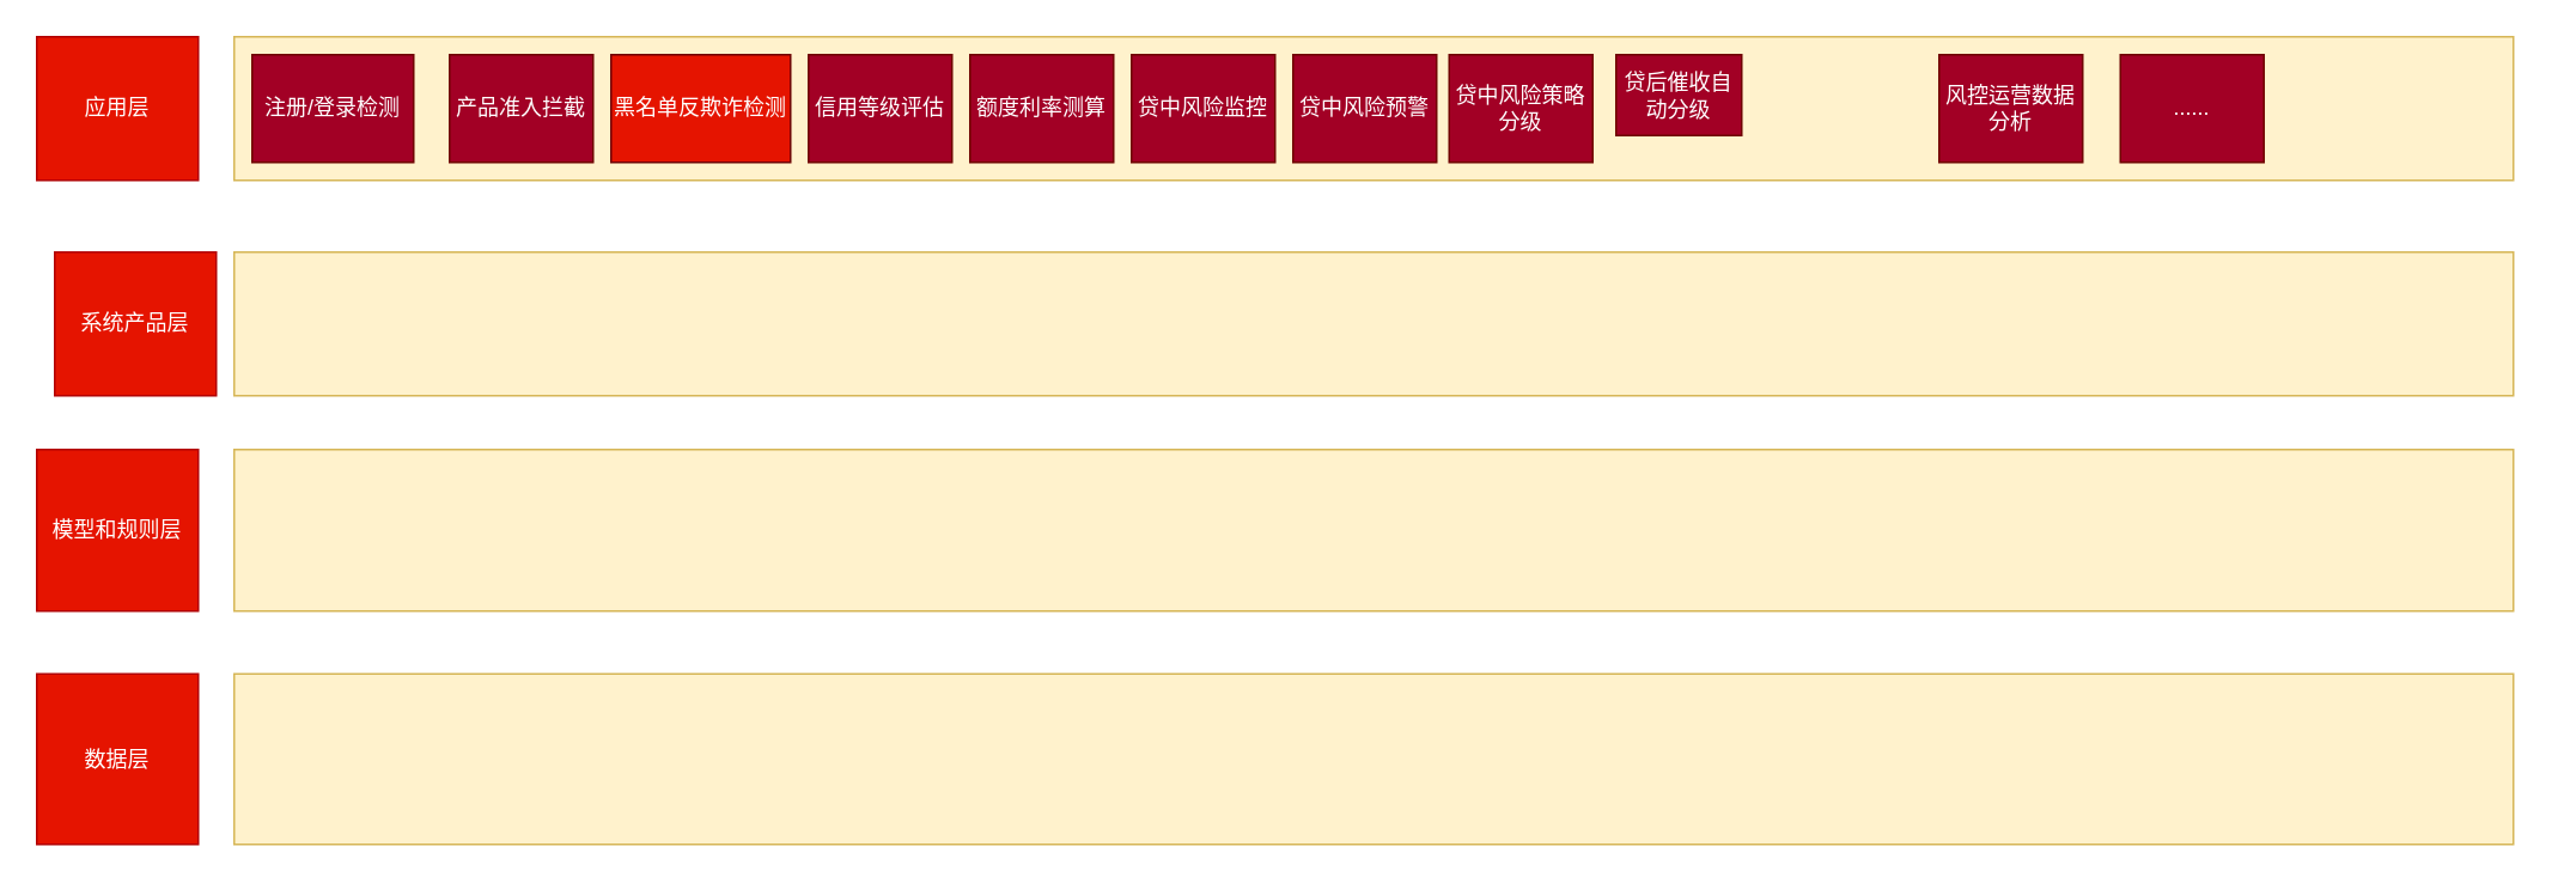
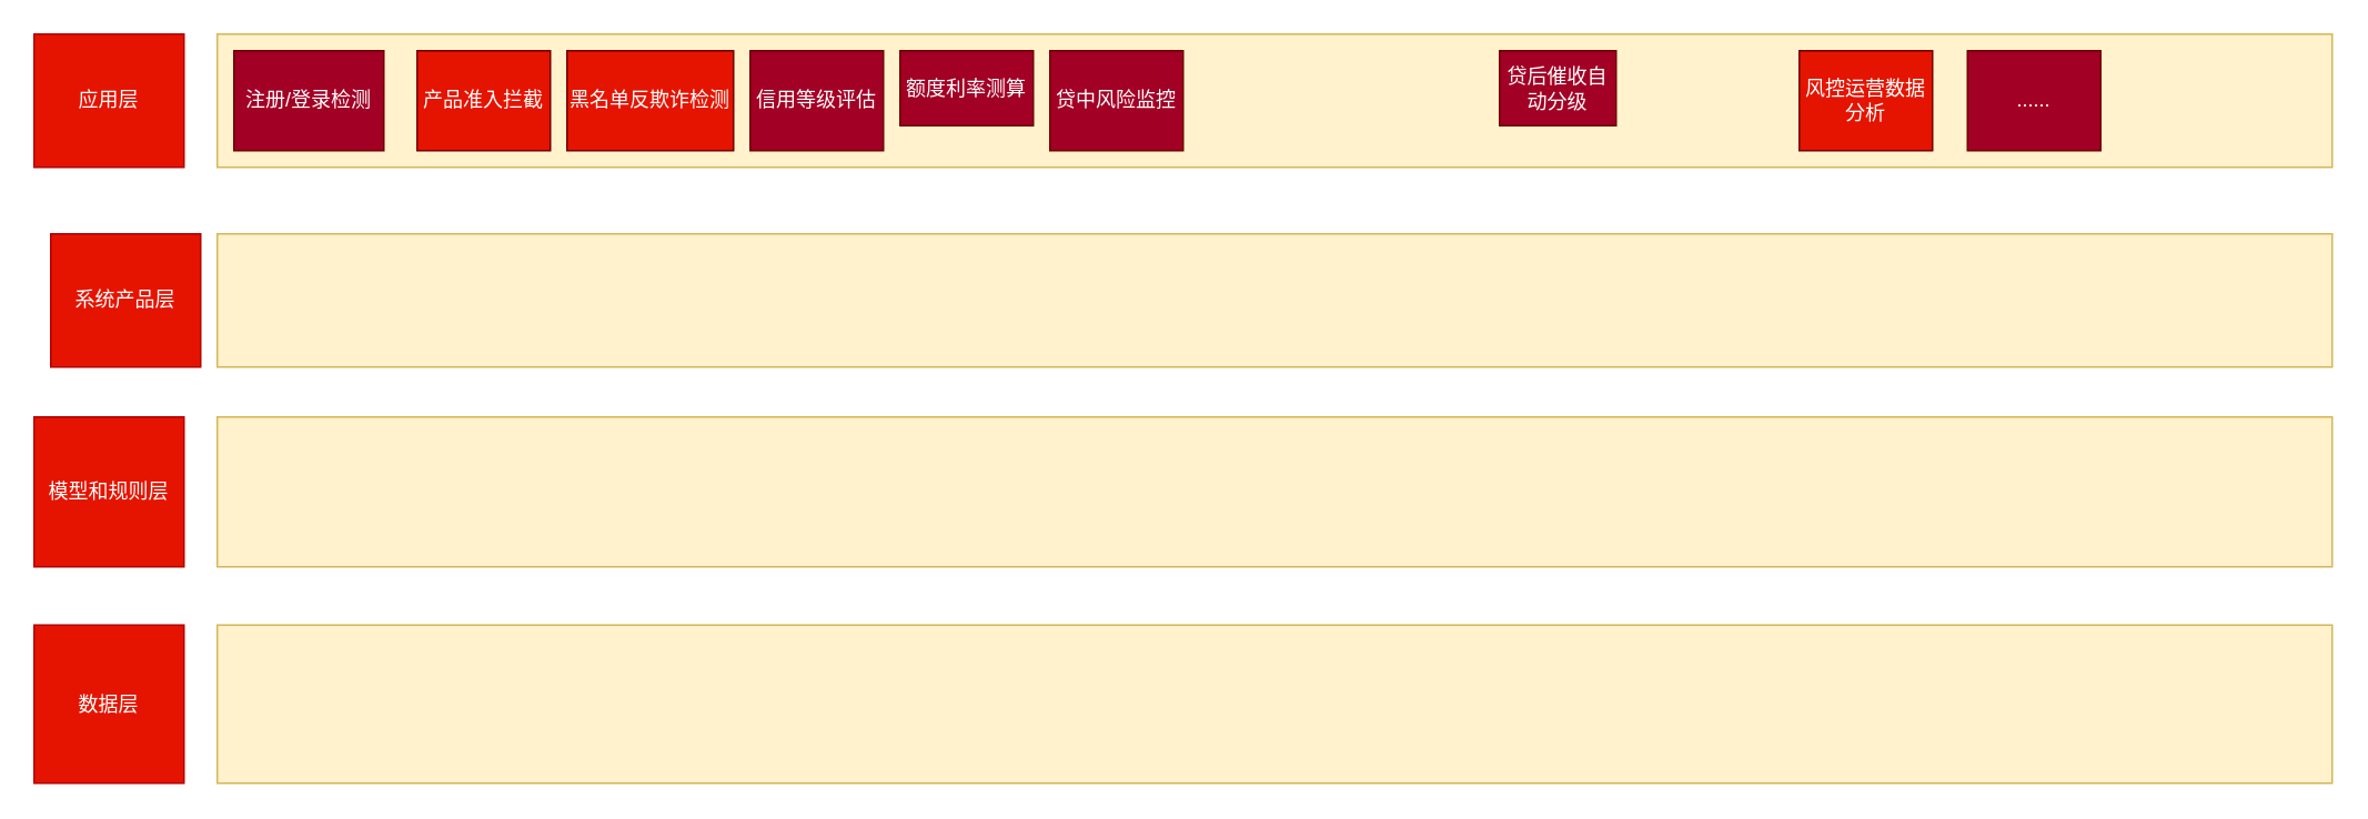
- <mxCell id="11" value="产品准入拦截" style="rounded=0;whiteSpace=wrap;html=1;fillColor=#a20025;strokeColor=#6F0000;fontColor=#ffffff;" vertex="1" parent="1"><mxGeometry x="250" y="30" width="80" height="60" as="geometry" /></mxCell>
+ <mxCell id="11" value="产品准入拦截" style="rounded=0;whiteSpace=wrap;html=1;fillColor=#e51400;strokeColor=#6F0000;fontColor=#ffffff;" vertex="1" parent="1"><mxGeometry x="250" y="30" width="80" height="60" as="geometry" /></mxCell>
- <mxCell id="14" value="额度利率测算" style="rounded=0;whiteSpace=wrap;html=1;fillColor=#a20025;strokeColor=#6F0000;fontColor=#ffffff;" vertex="1" parent="1"><mxGeometry x="540" y="30" width="80" height="60" as="geometry" /></mxCell>
+ <mxCell id="14" value="额度利率测算" style="rounded=0;whiteSpace=wrap;html=1;fillColor=#a20025;strokeColor=#6F0000;fontColor=#ffffff;" vertex="1" parent="1"><mxGeometry x="540" y="30" width="80" height="45" as="geometry" /></mxCell>
- <mxCell id="16" value="贷中风险预警" style="rounded=0;whiteSpace=wrap;html=1;fillColor=#a20025;strokeColor=#6F0000;fontColor=#ffffff;" vertex="1" parent="1"><mxGeometry x="720" y="30" width="80" height="60" as="geometry" /></mxCell>
- <mxCell id="17" value="贷中风险策略分级" style="rounded=0;whiteSpace=wrap;html=1;fillColor=#a20025;strokeColor=#6F0000;fontColor=#ffffff;" vertex="1" parent="1"><mxGeometry x="807" y="30" width="80" height="60" as="geometry" /></mxCell>
- <mxCell id="19" value="风控运营数据分析" style="rounded=0;whiteSpace=wrap;html=1;fillColor=#a20025;strokeColor=#6F0000;fontColor=#ffffff;" vertex="1" parent="1"><mxGeometry x="1080" y="30" width="80" height="60" as="geometry" /></mxCell>
+ <mxCell id="19" value="风控运营数据分析" style="rounded=0;whiteSpace=wrap;html=1;fillColor=#e51400;strokeColor=#6F0000;fontColor=#ffffff;" vertex="1" parent="1"><mxGeometry x="1080" y="30" width="80" height="60" as="geometry" /></mxCell>
